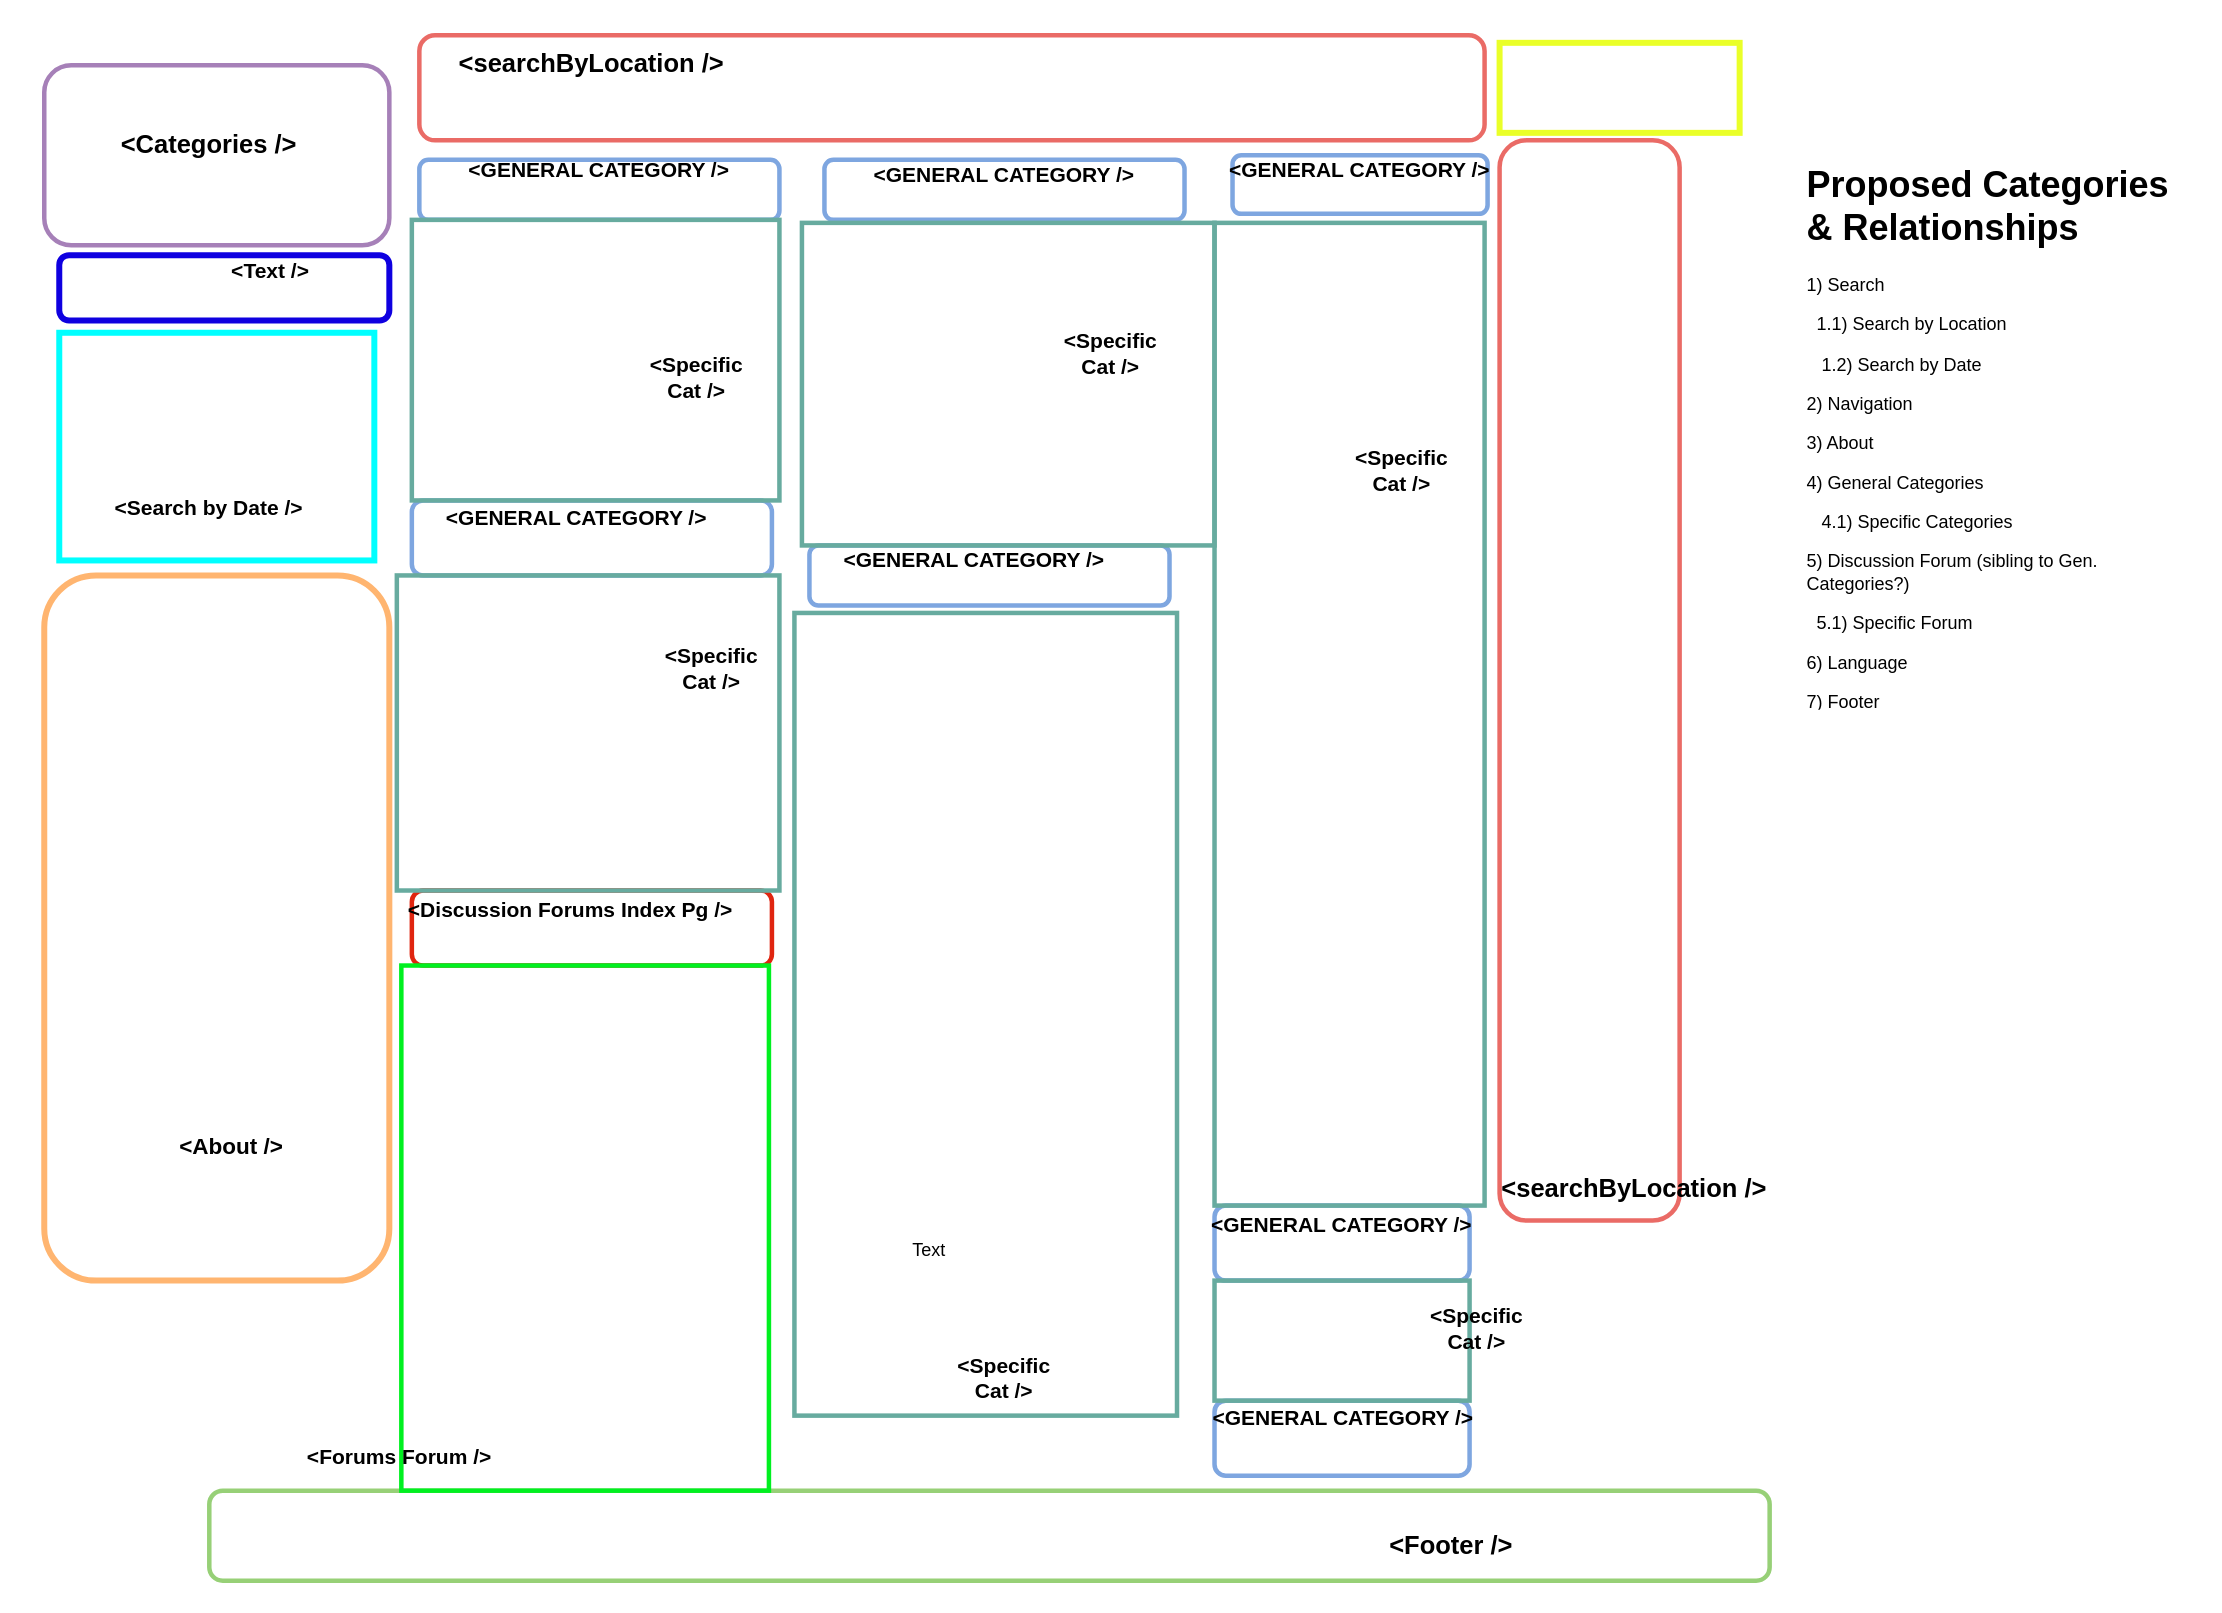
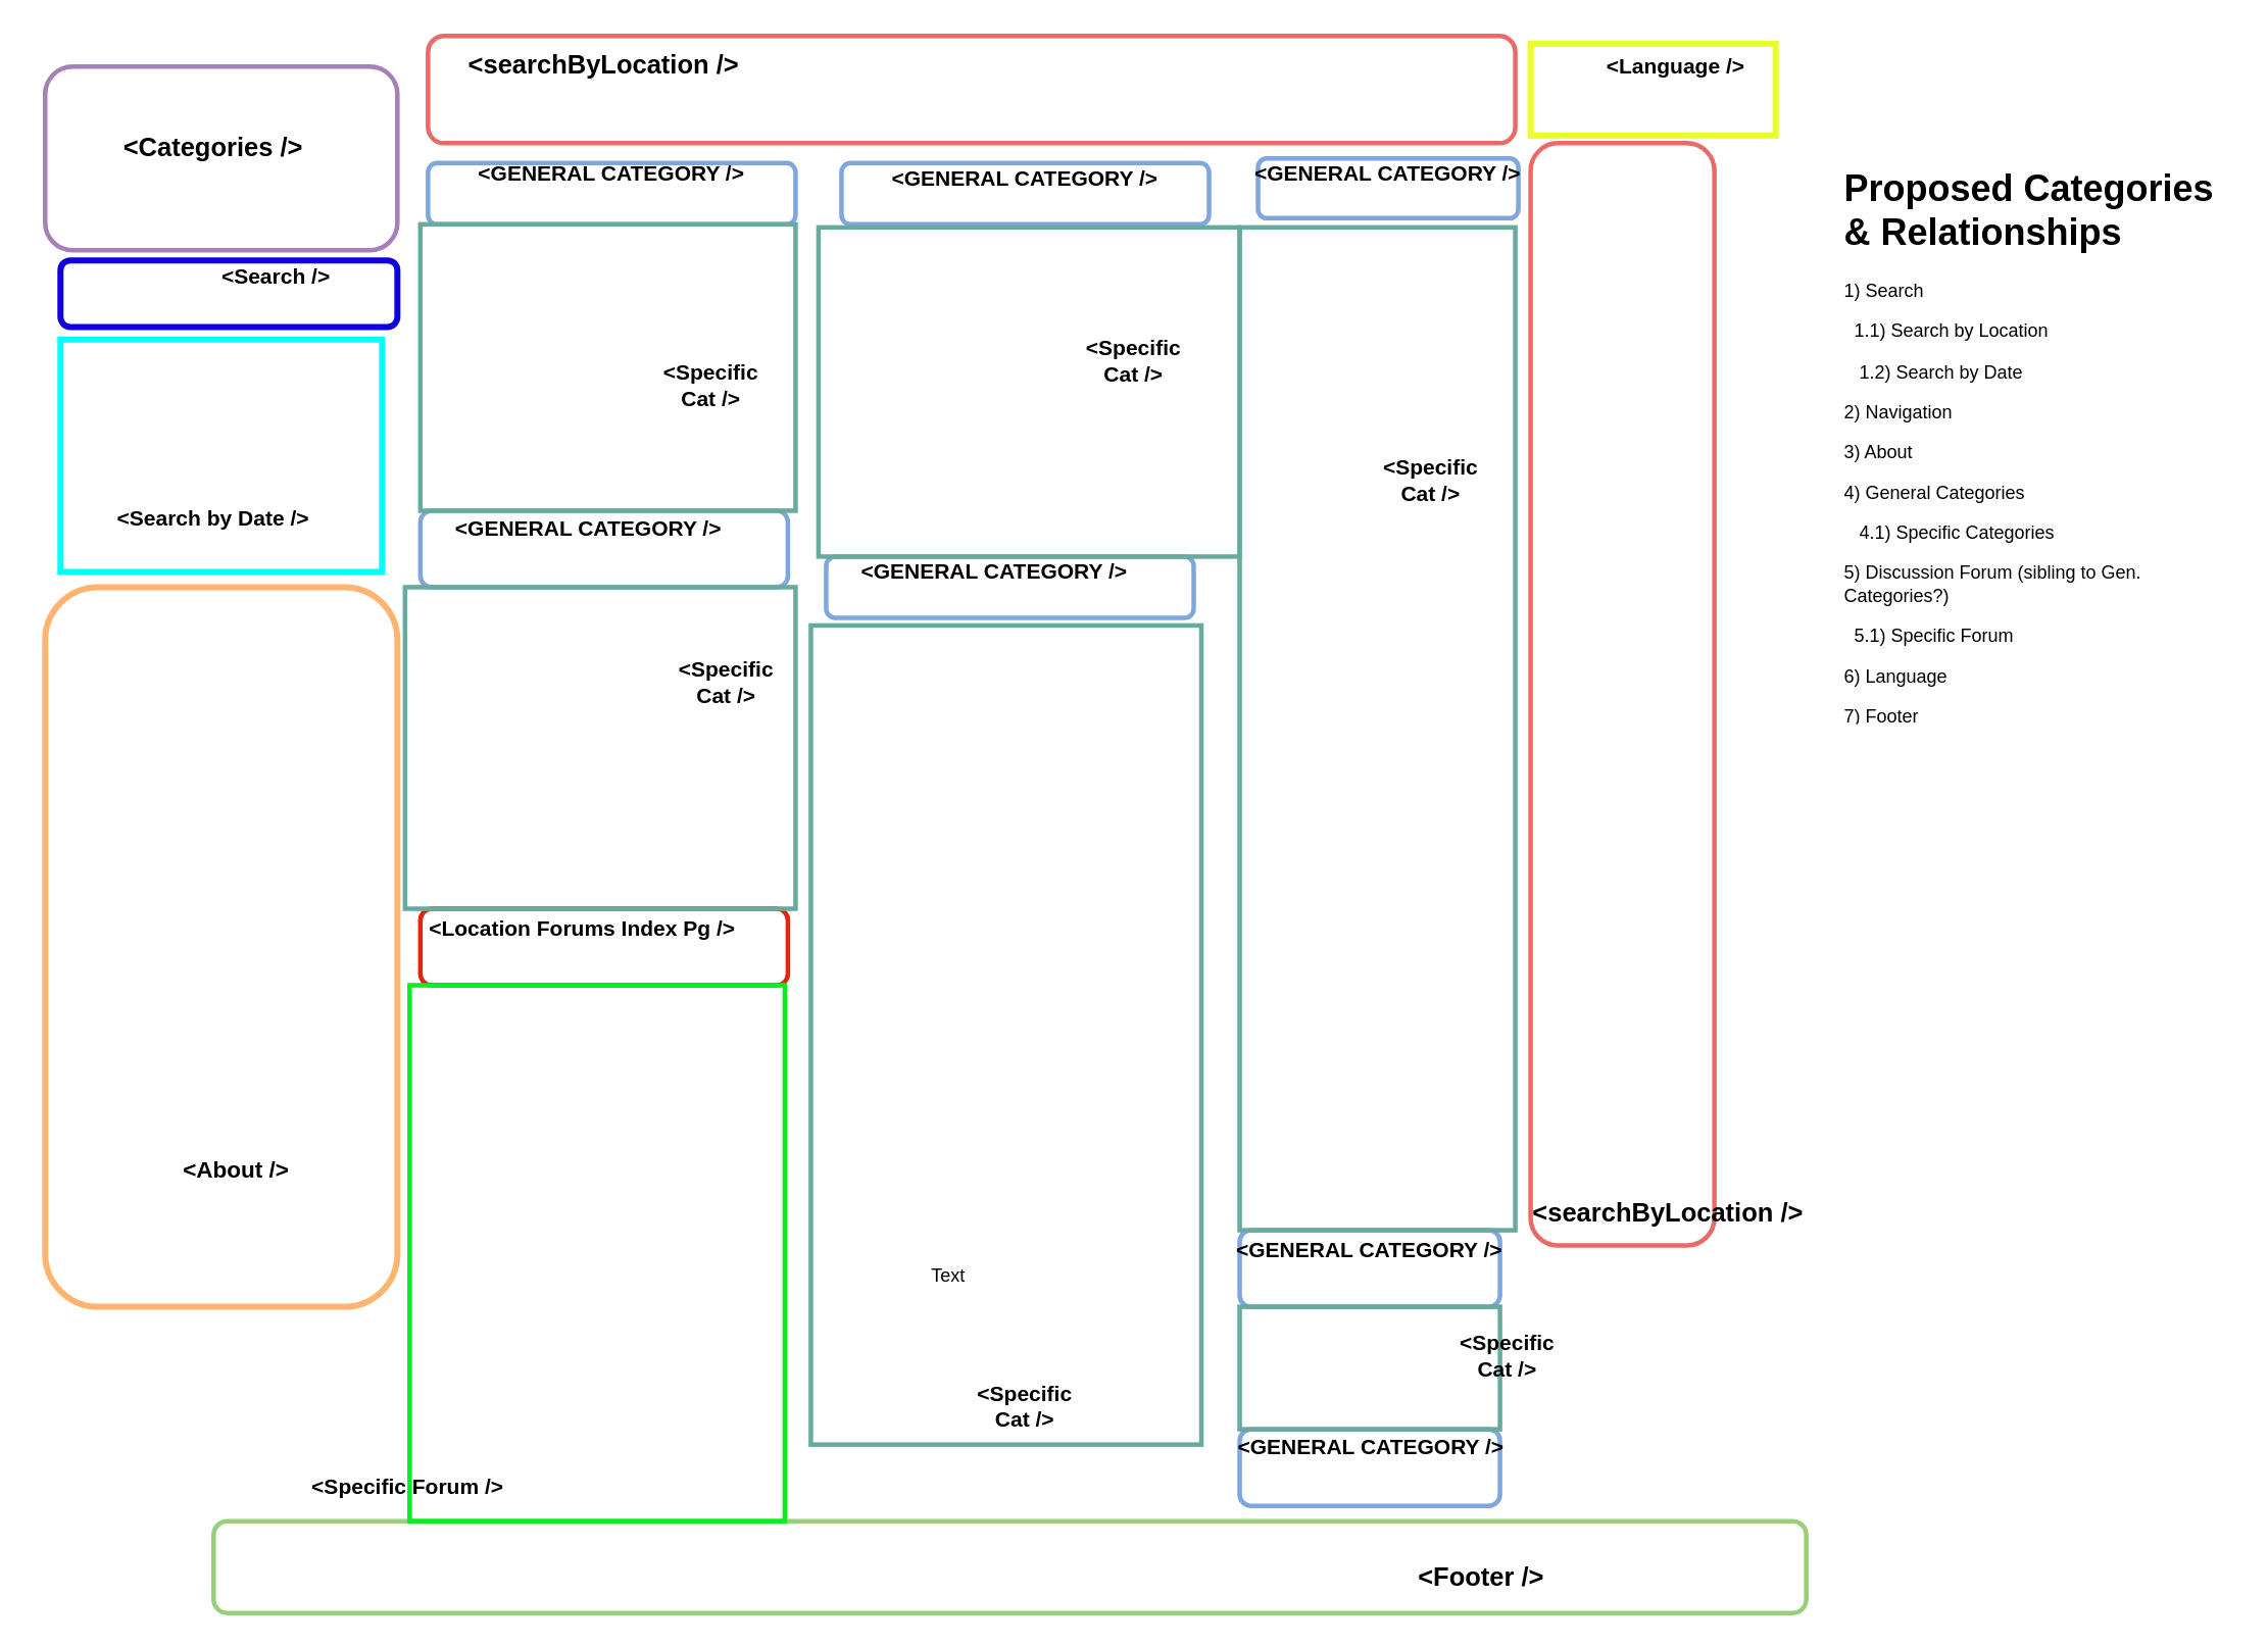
+ <mxCell id="50" value="&lt;font style=&quot;font-size: 14px&quot;&gt;&lt;b&gt;&amp;lt;Language /&amp;gt;&lt;/b&gt;&lt;/font&gt;" style="text;html=1;strokeColor=none;fillColor=none;align=center;verticalAlign=middle;whiteSpace=wrap;rounded=0;" vertex="1" parent="1"><mxGeometry x="1039" y="32.5" width="110" height="20" as="geometry" /></mxCell>
- <mxCell id="46" value="&lt;font style=&quot;font-size: 14px&quot;&gt;&lt;b&gt;&amp;lt;Text /&amp;gt;&lt;/b&gt;&lt;/font&gt;" style="text;html=1;strokeColor=none;fillColor=none;align=center;verticalAlign=middle;whiteSpace=wrap;rounded=0;" vertex="1" parent="1"><mxGeometry x="125" y="169.5" width="110" height="20" as="geometry" /></mxCell>
+ <mxCell id="46" value="&lt;font style=&quot;font-size: 14px&quot;&gt;&lt;b&gt;&amp;lt;Search /&amp;gt;&lt;/b&gt;&lt;/font&gt;" style="text;html=1;strokeColor=none;fillColor=none;align=center;verticalAlign=middle;whiteSpace=wrap;rounded=0;" vertex="1" parent="1"><mxGeometry x="125" y="169.5" width="110" height="20" as="geometry" /></mxCell>
- <mxCell id="42" value="&lt;font style=&quot;font-size: 14px&quot;&gt;&lt;b&gt;&amp;lt;Discussion Forums Index Pg /&amp;gt;&lt;/b&gt;&lt;/font&gt;" style="text;html=1;strokeColor=none;fillColor=none;align=center;verticalAlign=middle;whiteSpace=wrap;rounded=0;" vertex="1" parent="1"><mxGeometry x="235" y="596" width="290" height="20" as="geometry" /></mxCell>
+ <mxCell id="42" value="&lt;font style=&quot;font-size: 14px&quot;&gt;&lt;b&gt;&amp;lt;Location Forums Index Pg /&amp;gt;&lt;/b&gt;&lt;/font&gt;" style="text;html=1;strokeColor=none;fillColor=none;align=center;verticalAlign=middle;whiteSpace=wrap;rounded=0;" vertex="1" parent="1"><mxGeometry x="235" y="596" width="290" height="20" as="geometry" /></mxCell>
- <mxCell id="43" value="&lt;font style=&quot;font-size: 14px&quot;&gt;&lt;b&gt;&amp;lt;Forums Forum /&amp;gt;&lt;/b&gt;&lt;/font&gt;" style="text;html=1;strokeColor=none;fillColor=none;align=center;verticalAlign=middle;whiteSpace=wrap;rounded=0;" vertex="1" parent="1"><mxGeometry x="185" y="968.5" width="162" height="4.5" as="geometry" /></mxCell>
+ <mxCell id="43" value="&lt;font style=&quot;font-size: 14px&quot;&gt;&lt;b&gt;&amp;lt;Specific Forum /&amp;gt;&lt;/b&gt;&lt;/font&gt;" style="text;html=1;strokeColor=none;fillColor=none;align=center;verticalAlign=middle;whiteSpace=wrap;rounded=0;" vertex="1" parent="1"><mxGeometry x="185" y="968.5" width="162" height="4.5" as="geometry" /></mxCell>
